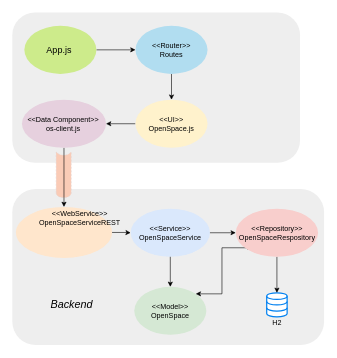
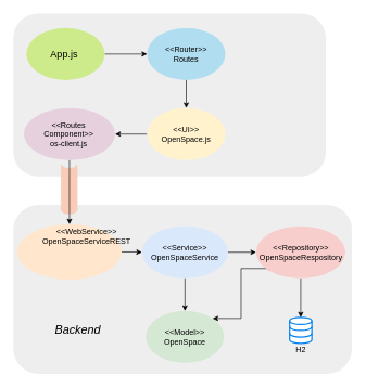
- <mxCell id="42" value="&amp;lt;&amp;lt;Data Component&amp;gt;&amp;gt;&lt;br&gt;os-client.js" style="text;html=1;strokeColor=none;fillColor=none;align=center;verticalAlign=middle;whiteSpace=wrap;rounded=0;" parent="40" vertex="1"><mxGeometry x="1" y="20" width="130" height="40" as="geometry" /></mxCell>
+ <mxCell id="42" value="&amp;lt;&amp;lt;Routes Component&amp;gt;&amp;gt;&lt;br&gt;os-client.js" style="text;html=1;strokeColor=none;fillColor=none;align=center;verticalAlign=middle;whiteSpace=wrap;rounded=0;" parent="40" vertex="1"><mxGeometry x="1" y="20" width="130" height="40" as="geometry" /></mxCell>
